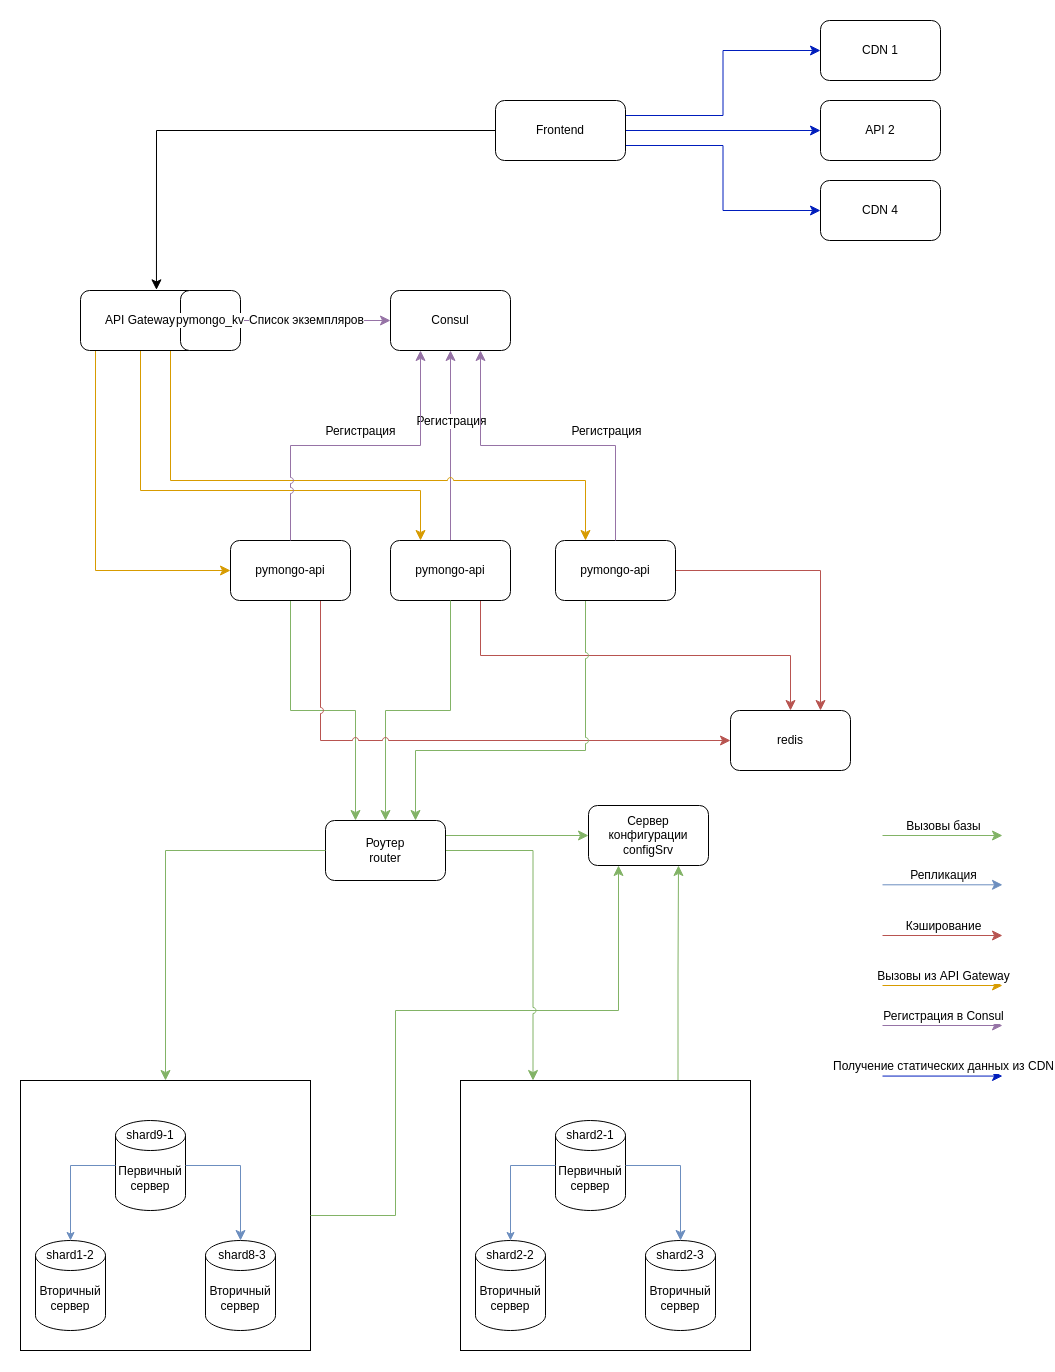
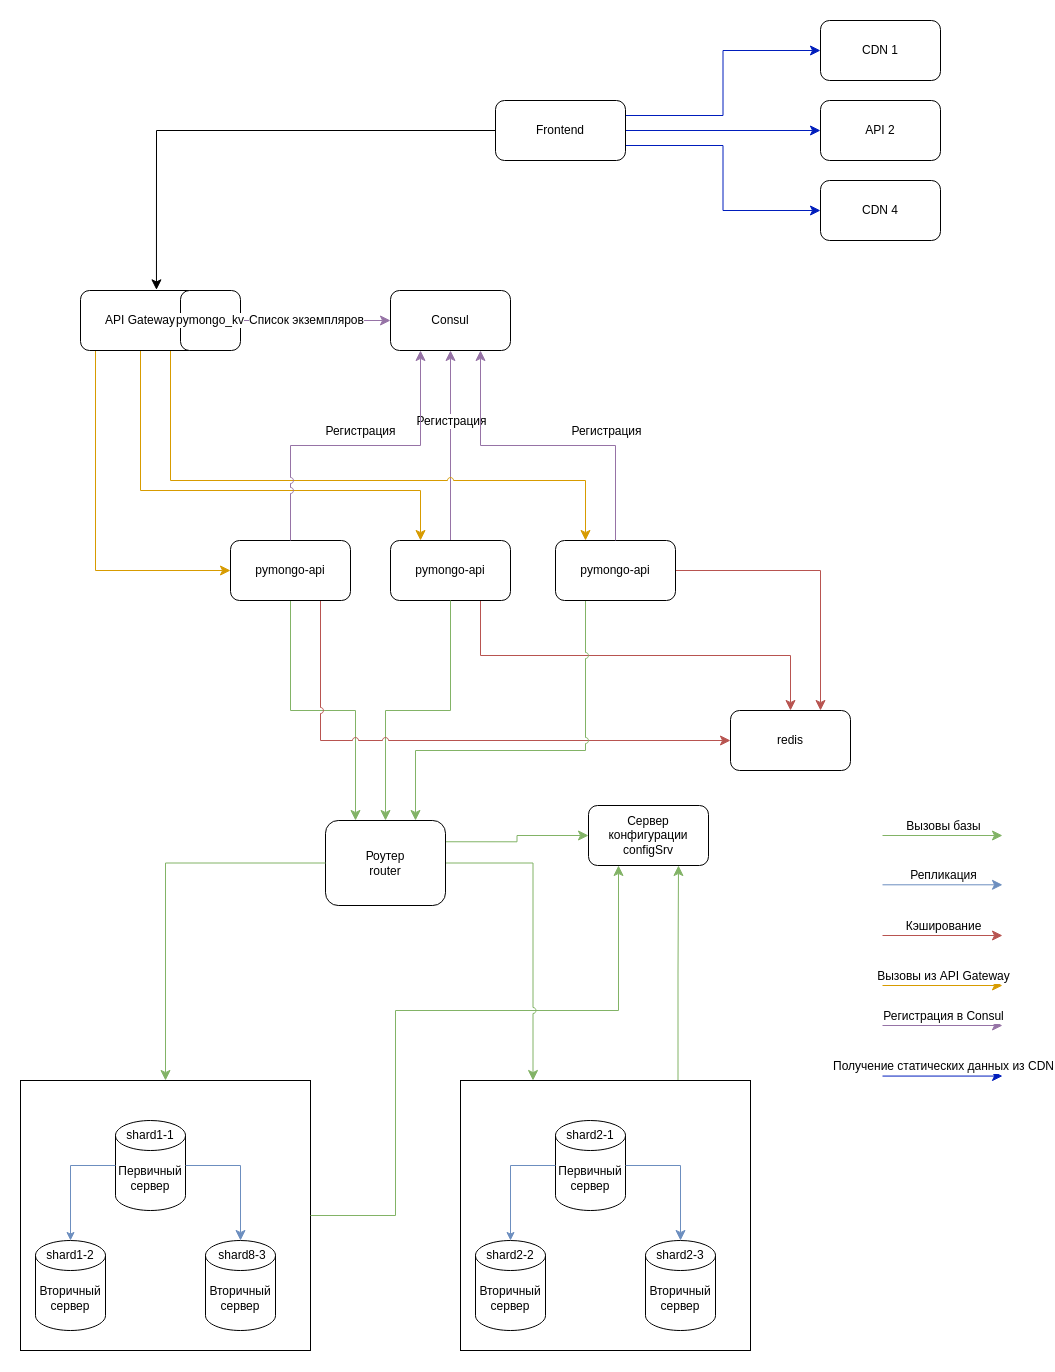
- <mxCell id="11" value="Роутер&lt;div&gt;router&lt;/div&gt;" style="rounded=1;whiteSpace=wrap;html=1;" parent="1" vertex="1"><mxGeometry x="325" y="820" width="120" height="60" as="geometry" /></mxCell>
+ <mxCell id="11" value="Роутер&lt;div&gt;router&lt;/div&gt;" style="rounded=1;whiteSpace=wrap;html=1;" parent="1" vertex="1"><mxGeometry x="325" y="820" width="120" height="85" as="geometry" /></mxCell>
- <mxCell id="16" value="shard9-1" style="text;html=1;align=center;verticalAlign=middle;whiteSpace=wrap;rounded=0;fontSize=12;fontFamily=Helvetica;fontColor=default;labelBackgroundColor=default;" parent="1" vertex="1"><mxGeometry x="120" y="1120" width="60" height="30" as="geometry" /></mxCell>
+ <mxCell id="16" value="shard1-1" style="text;html=1;align=center;verticalAlign=middle;whiteSpace=wrap;rounded=0;fontSize=12;fontFamily=Helvetica;fontColor=default;labelBackgroundColor=default;" parent="1" vertex="1"><mxGeometry x="120" y="1120" width="60" height="30" as="geometry" /></mxCell>
